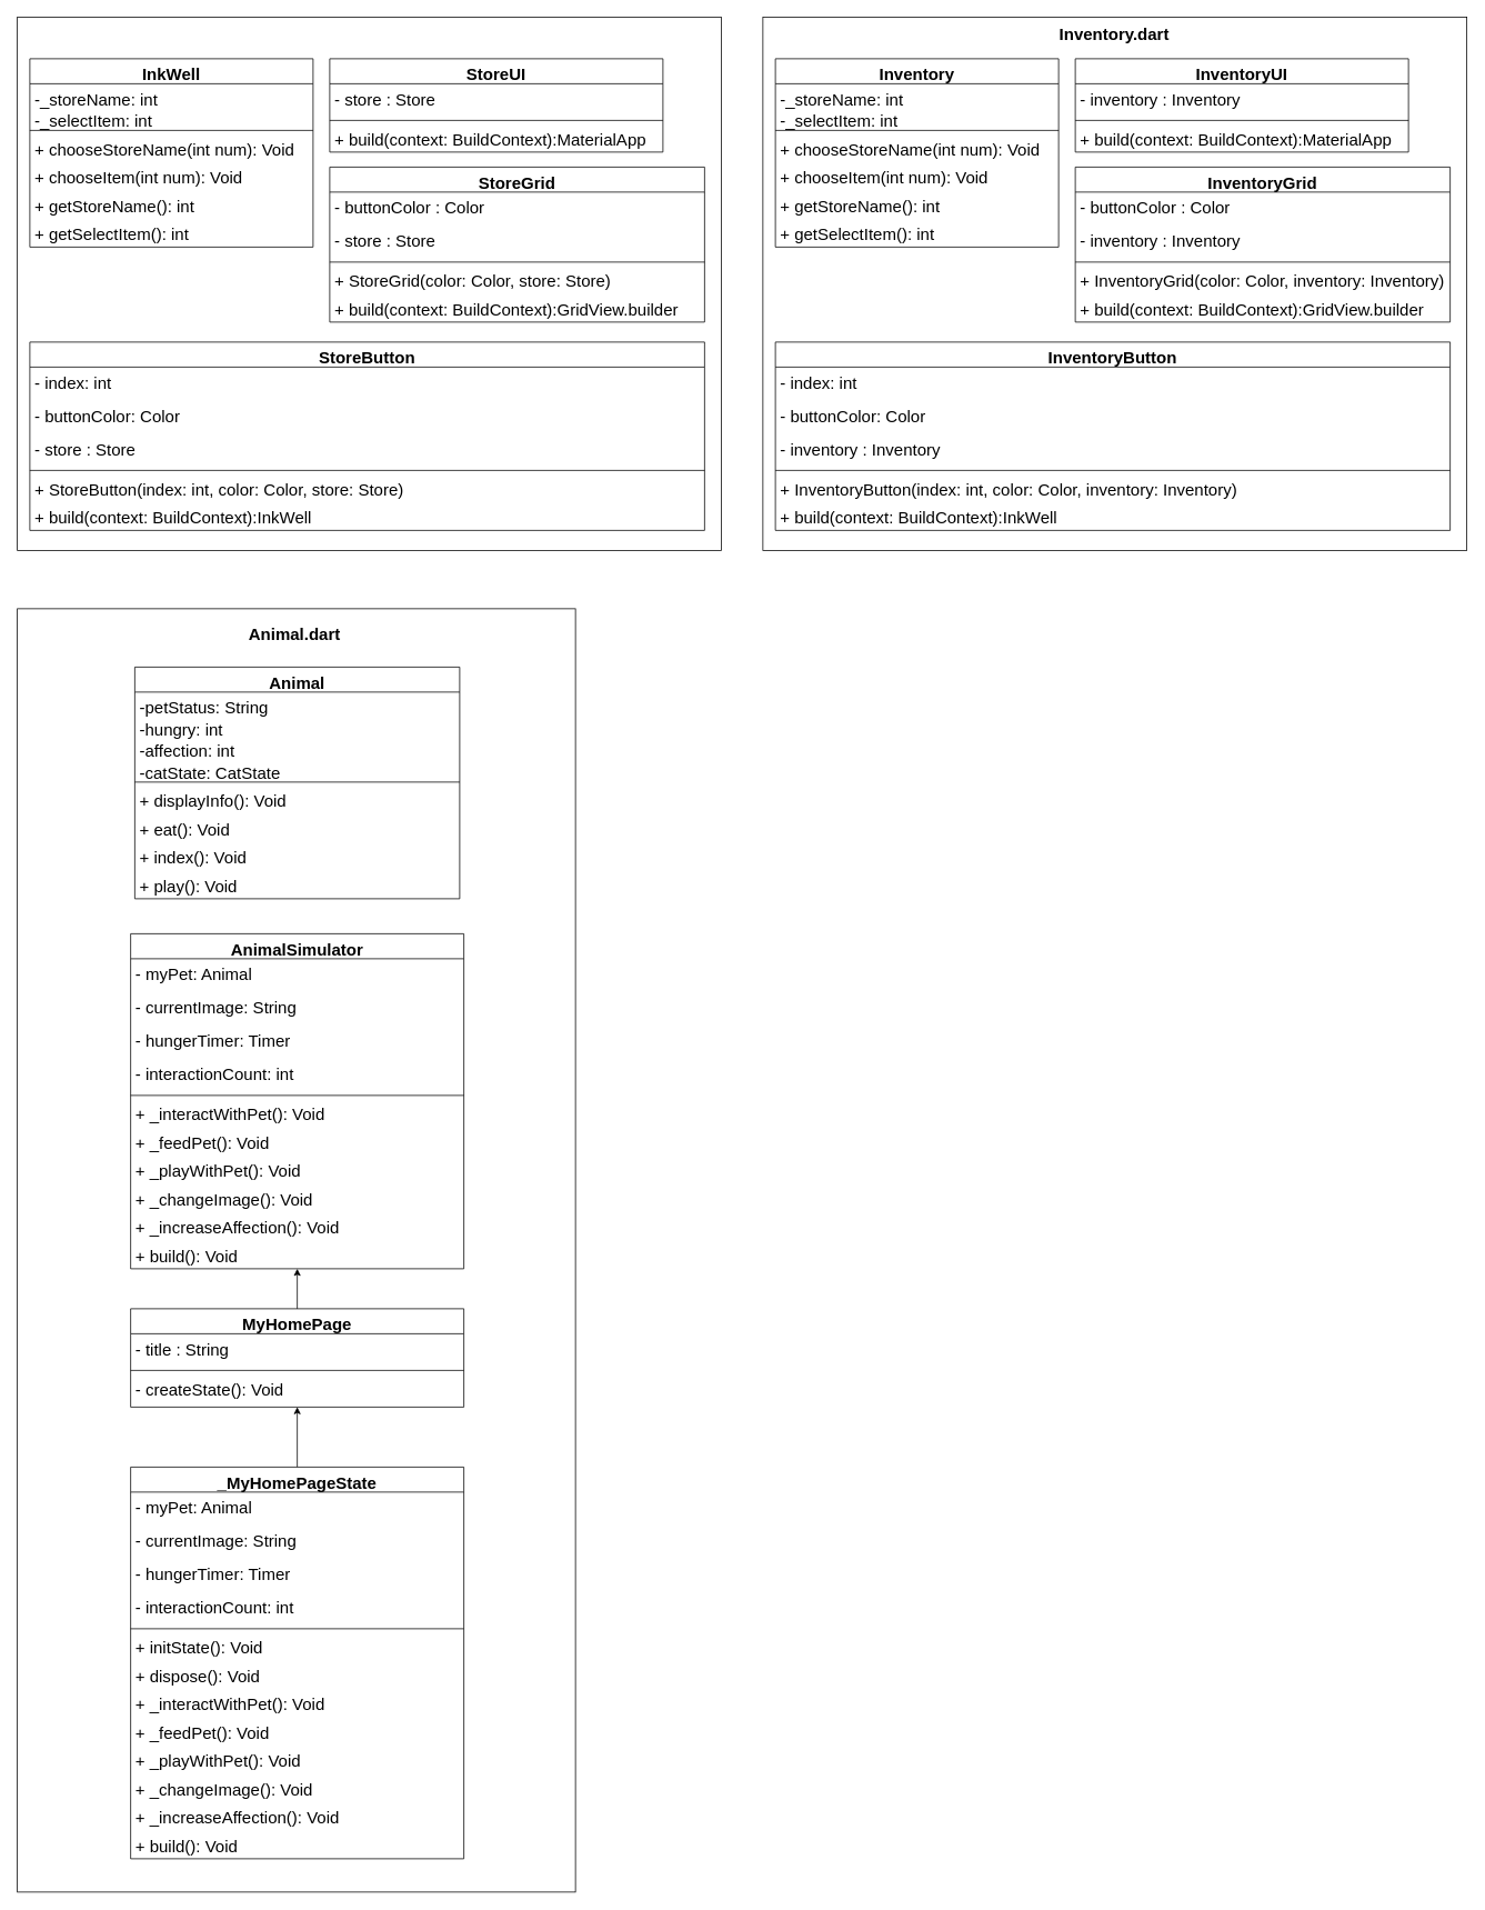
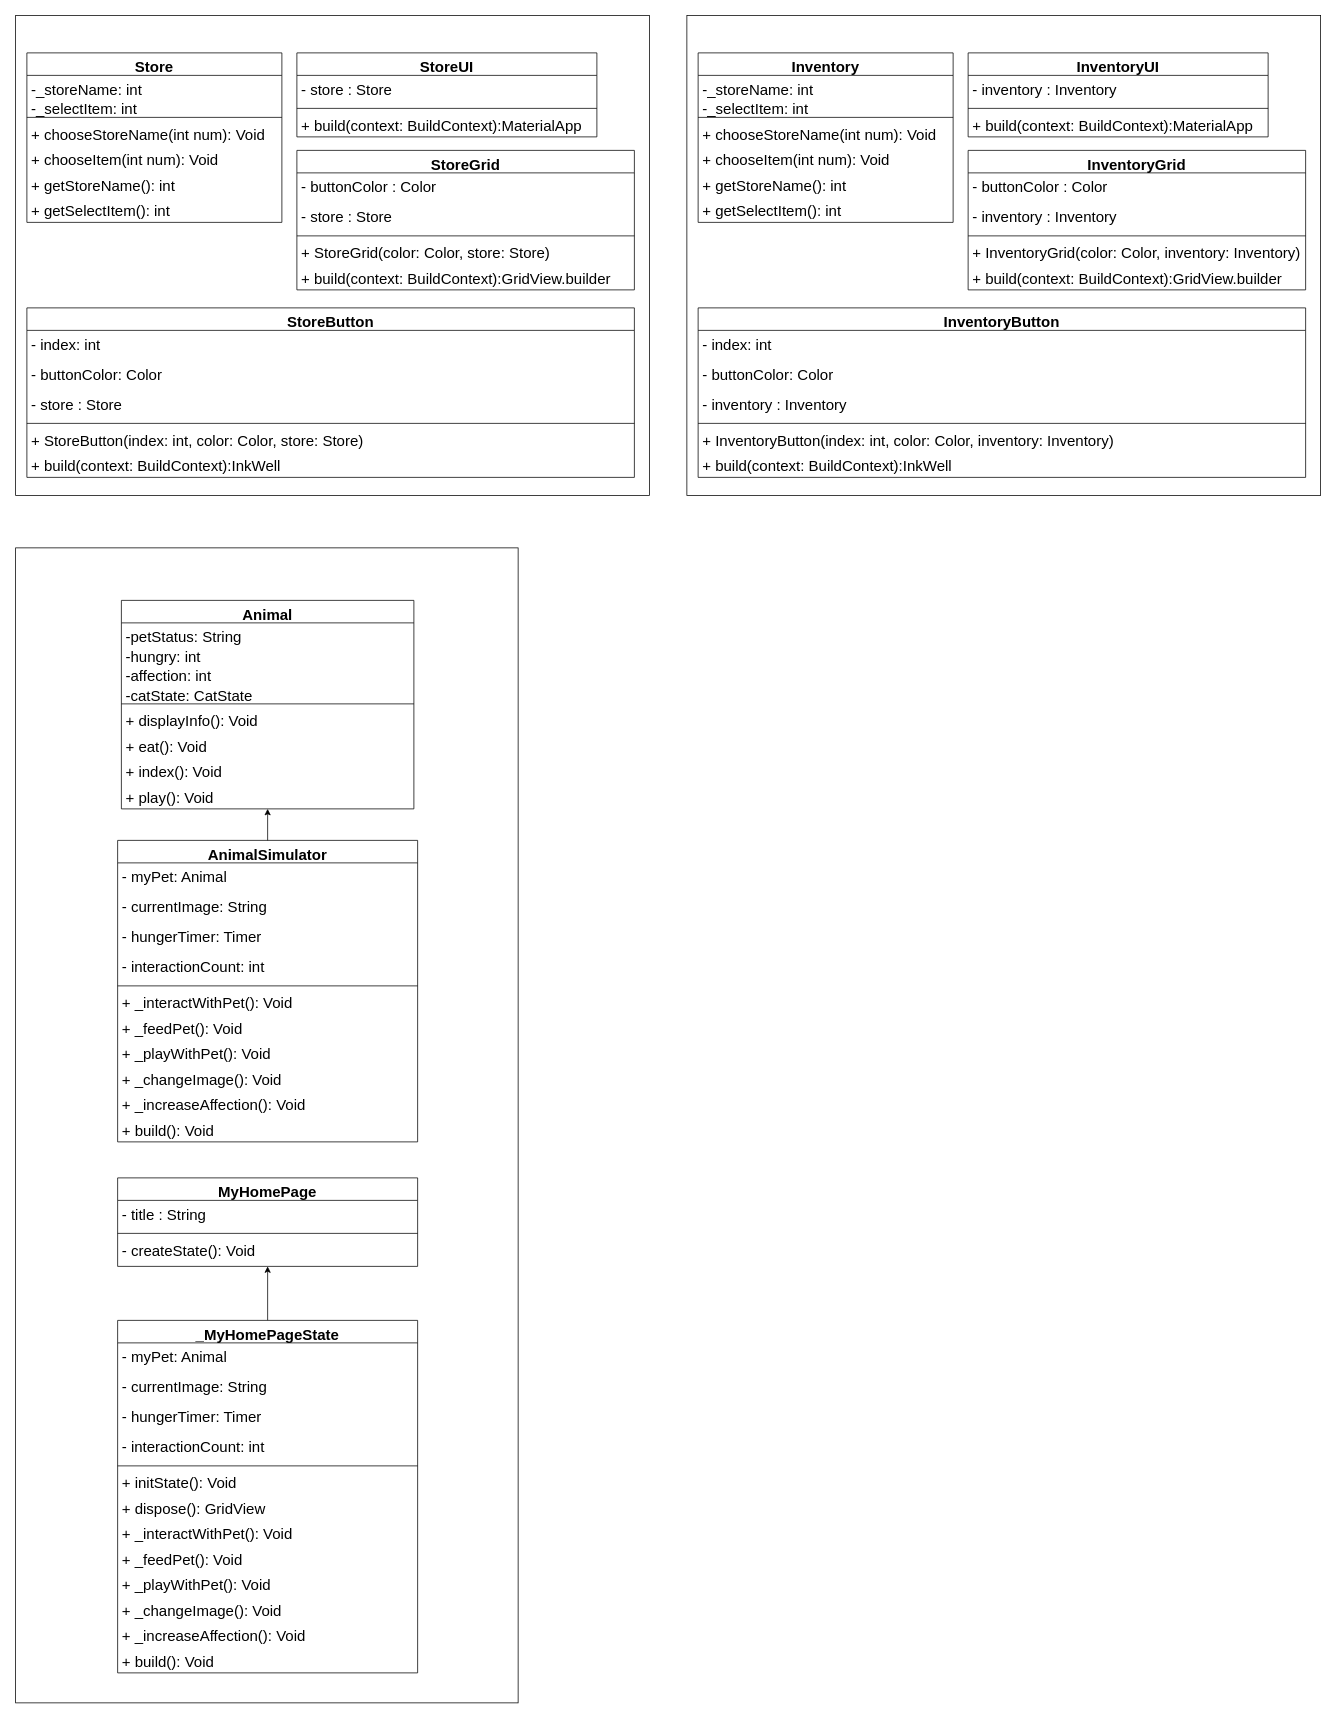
- <mxCell id="7" value="Inventory.dart" style="text;html=1;strokeColor=none;fillColor=none;align=center;verticalAlign=middle;whiteSpace=wrap;rounded=0;fontSize=20;fontStyle=1" parent="1" vertex="1"><mxGeometry x="1254.38" y="20" width="166.25" height="40" as="geometry" /></mxCell>
- <mxCell id="34" value="InkWell" style="swimlane;fontStyle=1;align=center;verticalAlign=top;childLayout=stackLayout;horizontal=1;startSize=30;horizontalStack=0;resizeParent=1;resizeParentMax=0;resizeLast=0;collapsible=1;marginBottom=0;fontSize=20;" parent="1" vertex="1"><mxGeometry x="35" y="70" width="340" height="226" as="geometry" /></mxCell>
+ <mxCell id="34" value="Store" style="swimlane;fontStyle=1;align=center;verticalAlign=top;childLayout=stackLayout;horizontal=1;startSize=30;horizontalStack=0;resizeParent=1;resizeParentMax=0;resizeLast=0;collapsible=1;marginBottom=0;fontSize=20;" parent="1" vertex="1"><mxGeometry x="35" y="70" width="340" height="226" as="geometry" /></mxCell>
- <mxCell id="69" value="Animal.dart" style="text;html=1;strokeColor=none;fillColor=none;align=center;verticalAlign=middle;whiteSpace=wrap;rounded=0;fontSize=20;fontStyle=1" parent="55" vertex="1"><mxGeometry x="249.87" y="10" width="166.25" height="40" as="geometry" /></mxCell>
+ <mxCell id="80" style="edgeStyle=none;html=1;" edge="1" parent="55" source="57" target="70"><mxGeometry relative="1" as="geometry" /></mxCell>
- <mxCell id="81" style="edgeStyle=none;html=1;" edge="1" parent="55" source="82" target="57"><mxGeometry relative="1" as="geometry" /></mxCell>
- <mxCell id="94" value="+ dispose(): Void" style="text;strokeColor=none;fillColor=none;align=left;verticalAlign=top;spacingLeft=4;spacingRight=4;overflow=hidden;rotatable=0;points=[[0,0.5],[1,0.5]];portConstraint=eastwest;fontSize=20;" parent="87" vertex="1"><mxGeometry y="232" width="400" height="34" as="geometry" /></mxCell>
+ <mxCell id="94" value="+ dispose(): GridView" style="text;strokeColor=none;fillColor=none;align=left;verticalAlign=top;spacingLeft=4;spacingRight=4;overflow=hidden;rotatable=0;points=[[0,0.5],[1,0.5]];portConstraint=eastwest;fontSize=20;" parent="87" vertex="1"><mxGeometry y="232" width="400" height="34" as="geometry" /></mxCell>
